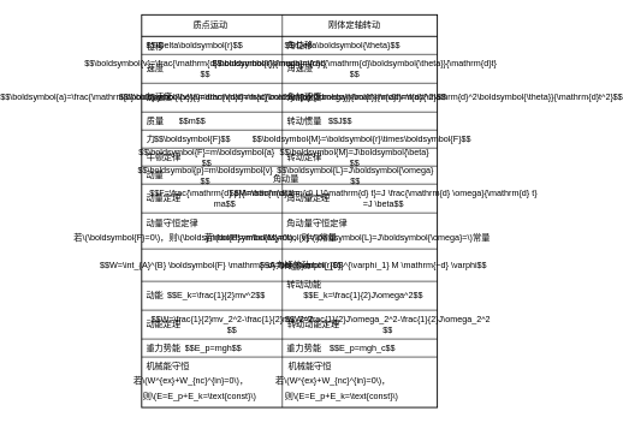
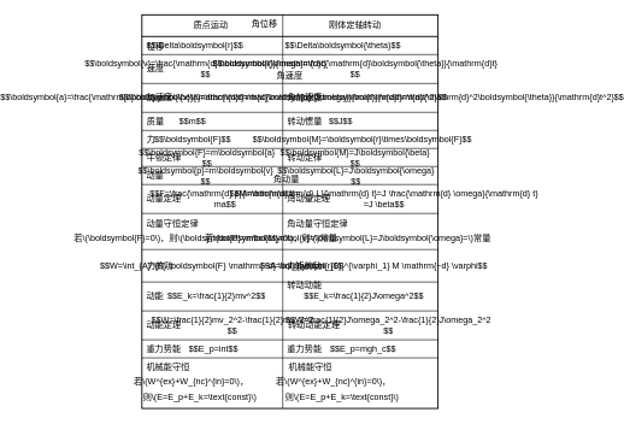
- <mxCell id="8" value="角位移" style="text;html=1;align=left;verticalAlign=middle;resizable=0;points=[];autosize=1;strokeColor=none;fillColor=none;" parent="1" vertex="1"><mxGeometry x="221" y="52.5" width="50" height="20" as="geometry" /></mxCell>
+ <mxCell id="8" value="角位移" style="text;html=1;align=left;verticalAlign=middle;resizable=0;points=[];autosize=1;strokeColor=none;fillColor=none;" parent="1" vertex="1"><mxGeometry x="171" y="22.5" width="50" height="20" as="geometry" /></mxCell>
- <mxCell id="9" value="角速度" style="text;html=1;align=left;verticalAlign=middle;resizable=0;points=[];autosize=1;strokeColor=none;fillColor=none;" parent="1" vertex="1"><mxGeometry x="221" y="85" width="50" height="20" as="geometry" /></mxCell>
+ <mxCell id="9" value="角速度" style="text;html=1;align=left;verticalAlign=middle;resizable=0;points=[];autosize=1;strokeColor=none;fillColor=none;" parent="1" vertex="1"><mxGeometry x="206" y="95" width="50" height="20" as="geometry" /></mxCell>
+ <mxCell id="46" value="力的功" style="text;html=1;align=center;verticalAlign=middle;resizable=0;points=[];autosize=1;strokeColor=none;fillColor=none;" parent="1" vertex="1"><mxGeometry x="21" y="357.5" width="50" height="20" as="geometry" /></mxCell>
- <mxCell id="47" value="力矩的功" style="text;html=1;align=center;verticalAlign=middle;resizable=0;points=[];autosize=1;strokeColor=none;fillColor=none;" parent="1" vertex="1"><mxGeometry x="201" y="357.5" width="60" height="20" as="geometry" /></mxCell>
+ <mxCell id="47" value="力矩的功" style="text;html=1;align=center;verticalAlign=middle;resizable=0;points=[];autosize=1;strokeColor=none;fillColor=none;" parent="1" vertex="1"><mxGeometry x="216" y="357.5" width="60" height="20" as="geometry" /></mxCell>
- <mxCell id="62" value="$$E_p=mgh$$" style="text;html=1;align=center;verticalAlign=middle;resizable=1;points=[];autosize=1;strokeColor=none;fillColor=none;movable=1;rotatable=1;deletable=1;editable=1;connectable=1;" parent="1" vertex="1"><mxGeometry x="86" y="470" width="67.5" height="25" as="geometry" /></mxCell>
+ <mxCell id="62" value="$$E_p=int$$" style="text;html=1;align=center;verticalAlign=middle;resizable=1;points=[];autosize=1;strokeColor=none;fillColor=none;movable=1;rotatable=1;deletable=1;editable=1;connectable=1;" parent="1" vertex="1"><mxGeometry x="86" y="470" width="67.5" height="25" as="geometry" /></mxCell>
